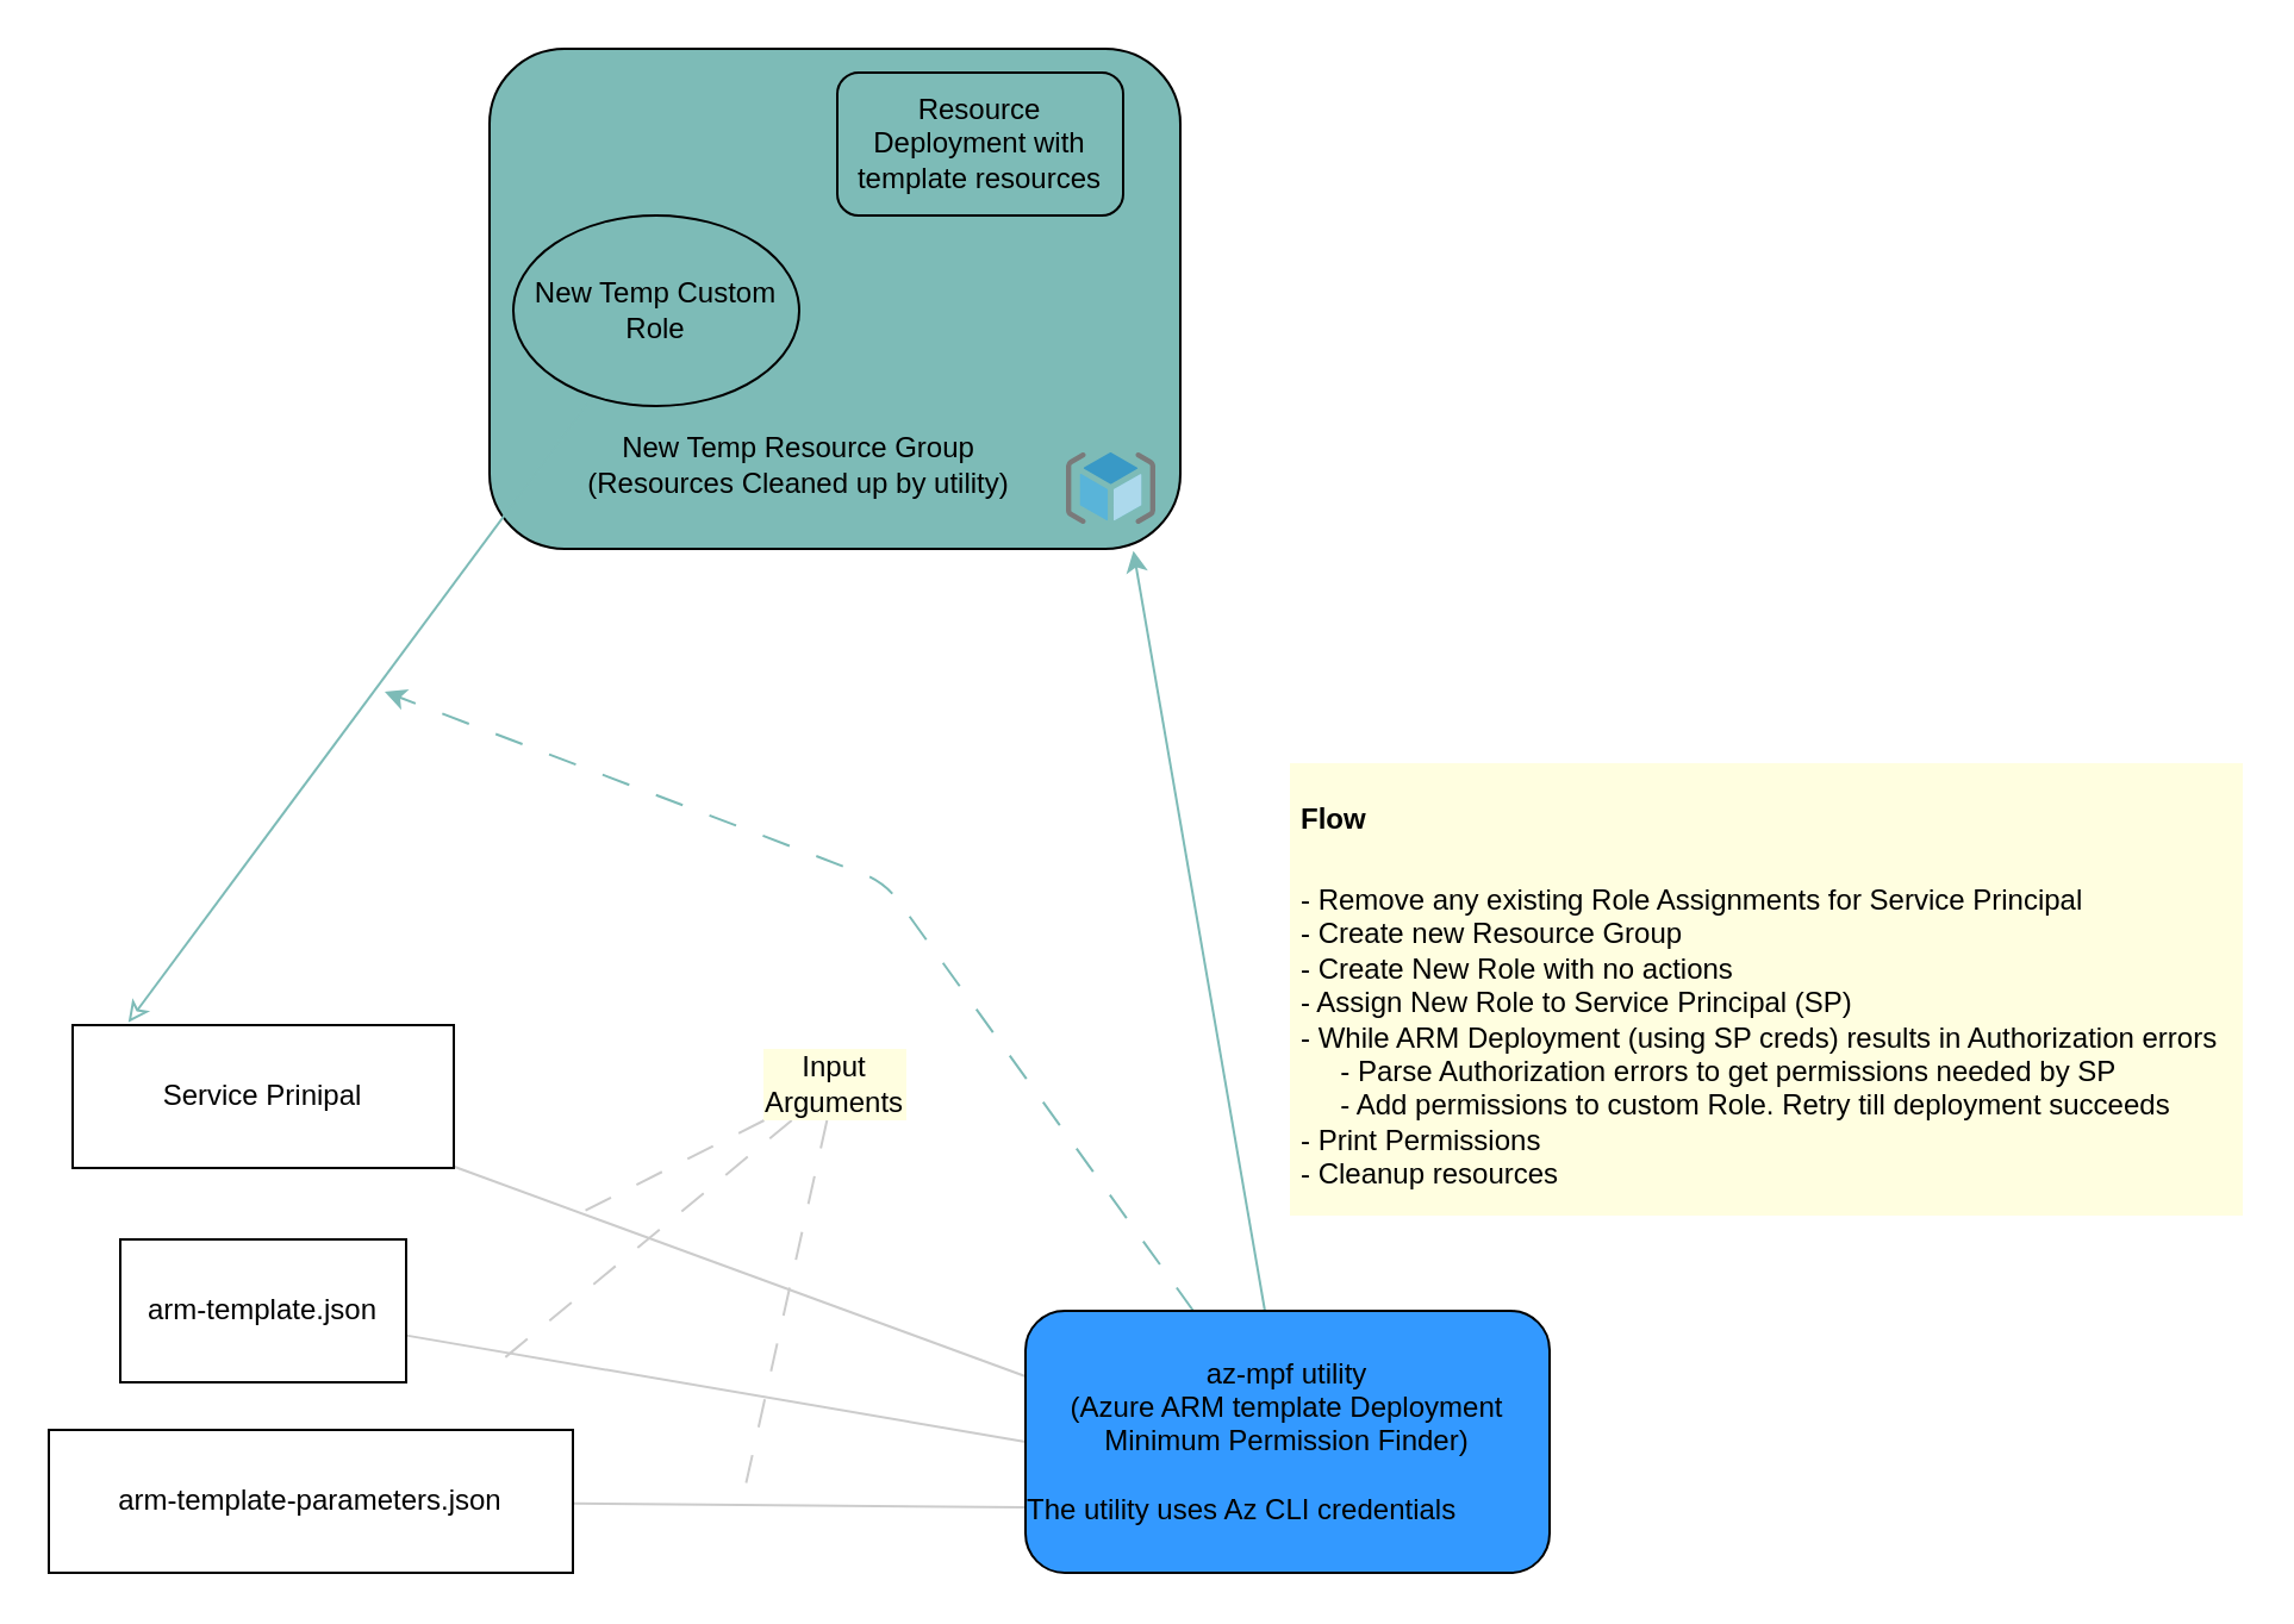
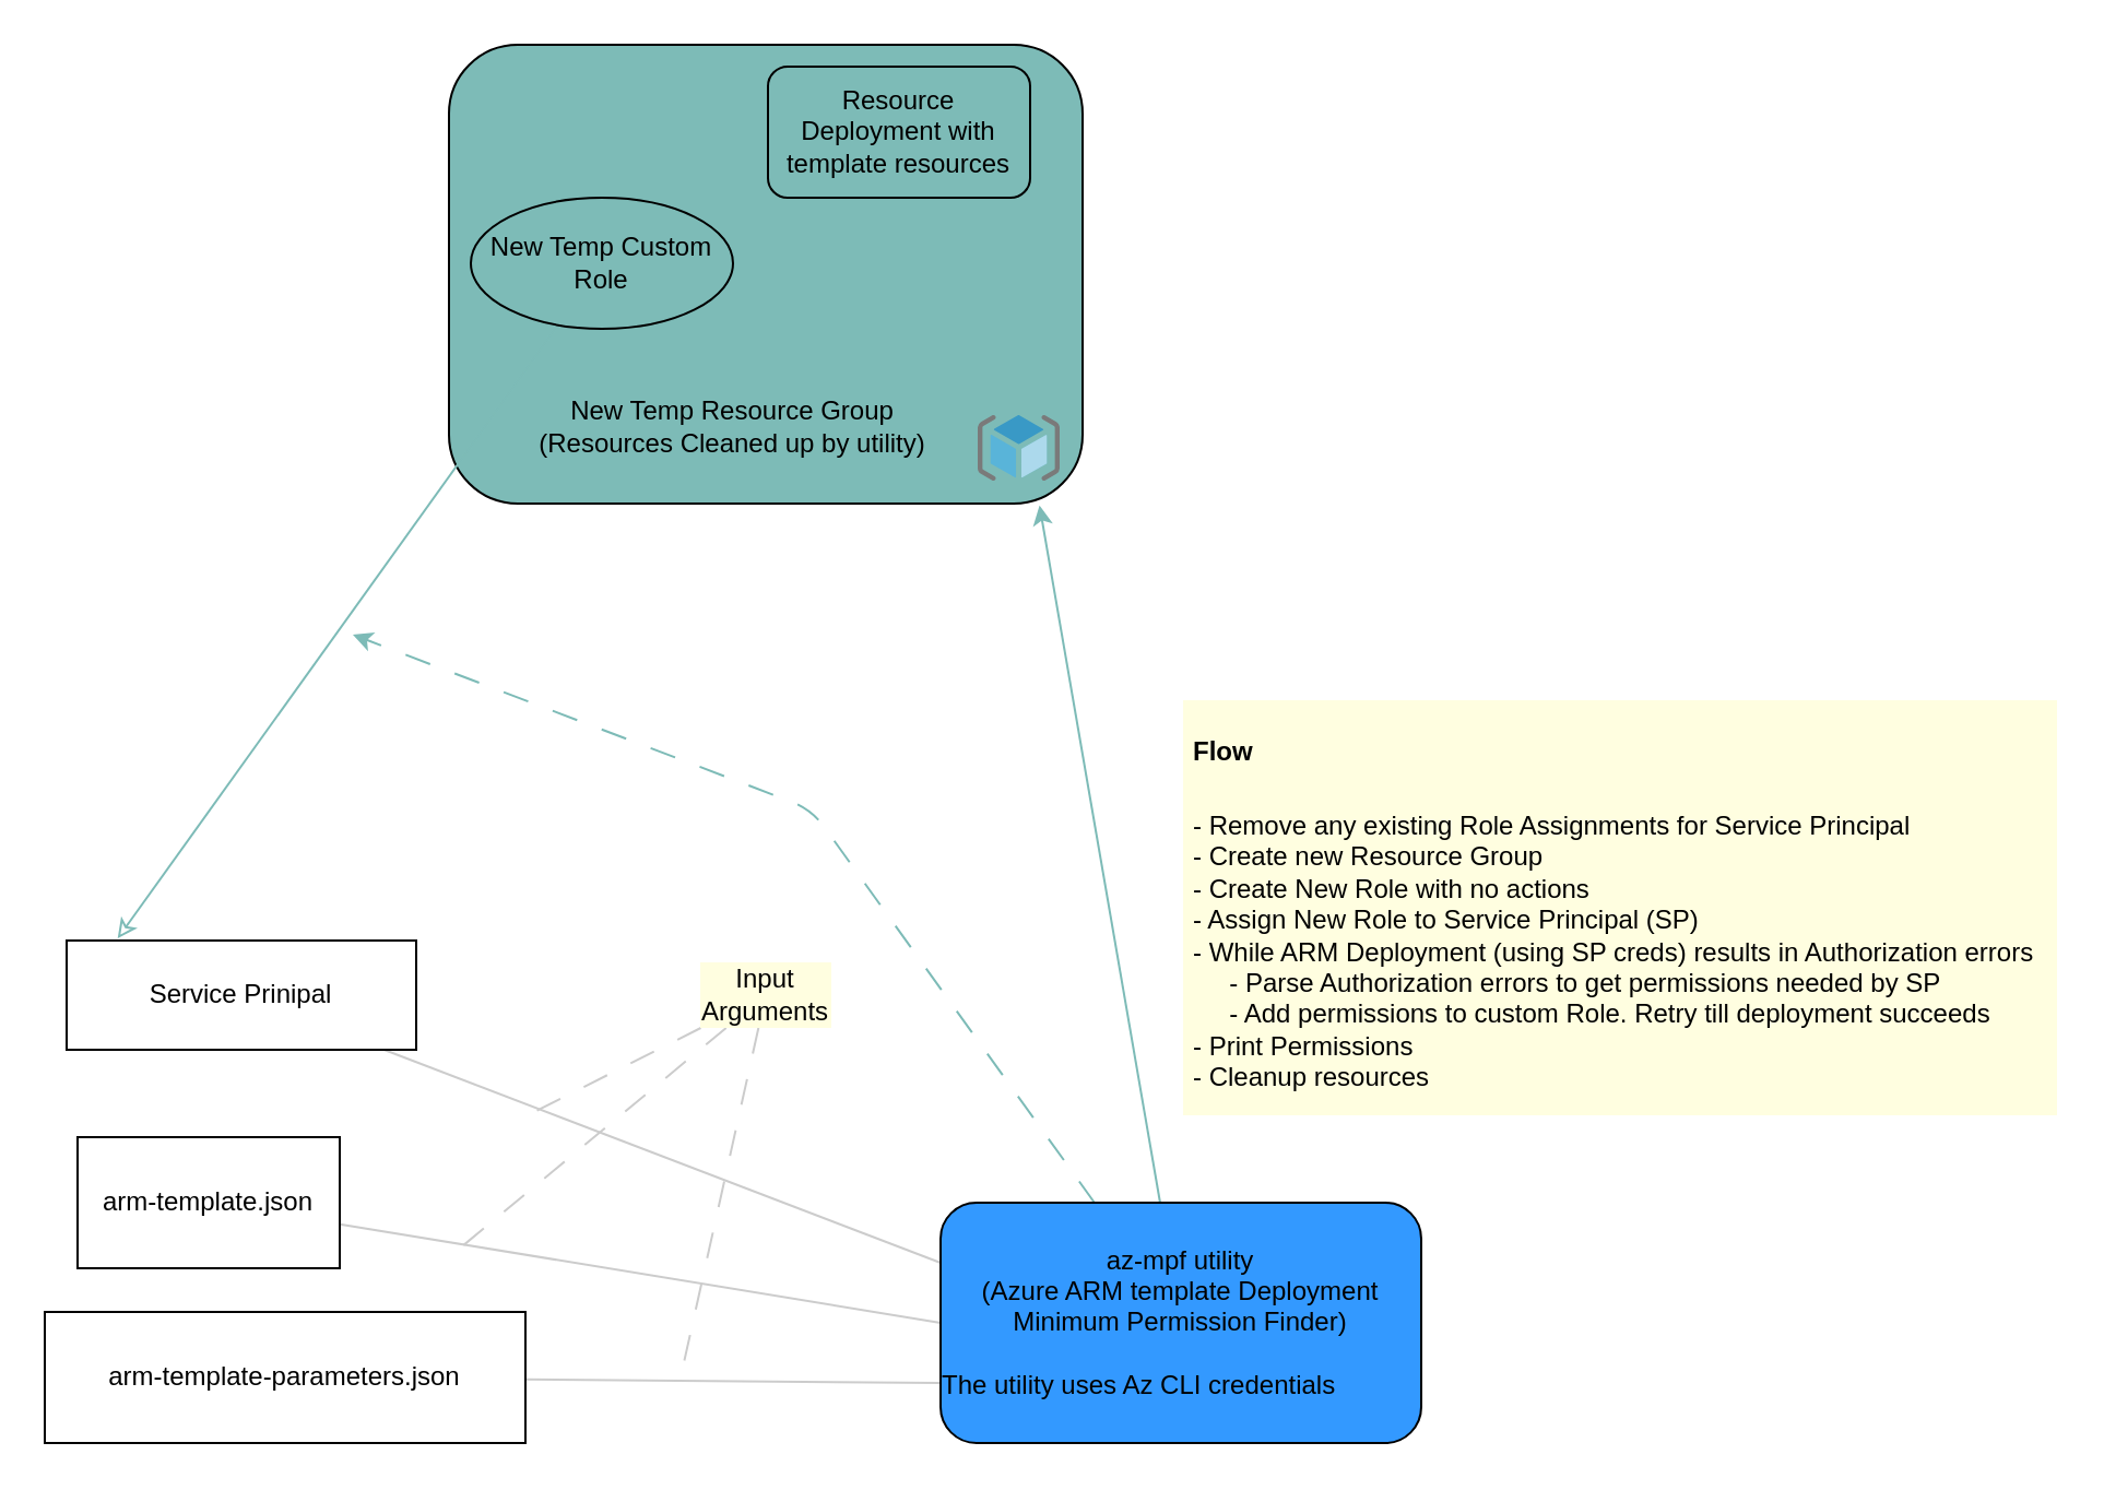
- <mxCell id="7" value="New Temp Custom Role" style="ellipse;whiteSpace=wrap;html=1;fillColor=#7DBBB7;fontColor=#000000;" vertex="1" parent="1"><mxGeometry x="215" y="90" width="120" height="80" as="geometry" /></mxCell>
+ <mxCell id="7" value="New Temp Custom Role" style="ellipse;whiteSpace=wrap;html=1;fillColor=#7DBBB7;fontColor=#000000;" vertex="1" parent="1"><mxGeometry x="215" y="90" width="120" height="60" as="geometry" /></mxCell>
- <mxCell id="3" value="Service Prinipal&lt;br&gt;" style="rounded=0;whiteSpace=wrap;html=1;" vertex="1" parent="1"><mxGeometry x="30" y="430" width="160" height="60" as="geometry" /></mxCell>
+ <mxCell id="3" value="Service Prinipal&lt;br&gt;" style="rounded=0;whiteSpace=wrap;html=1;" vertex="1" parent="1"><mxGeometry x="30" y="430" width="160" height="50" as="geometry" /></mxCell>
- <mxCell id="10" value="arm-template.json" style="rounded=0;whiteSpace=wrap;html=1;" vertex="1" parent="1"><mxGeometry x="50" y="520" width="120" height="60" as="geometry" /></mxCell>
+ <mxCell id="10" value="arm-template.json" style="rounded=0;whiteSpace=wrap;html=1;" vertex="1" parent="1"><mxGeometry x="35" y="520" width="120" height="60" as="geometry" /></mxCell>
